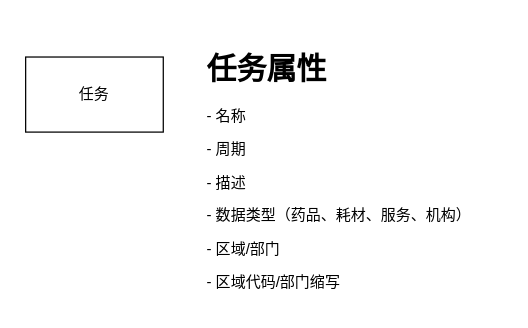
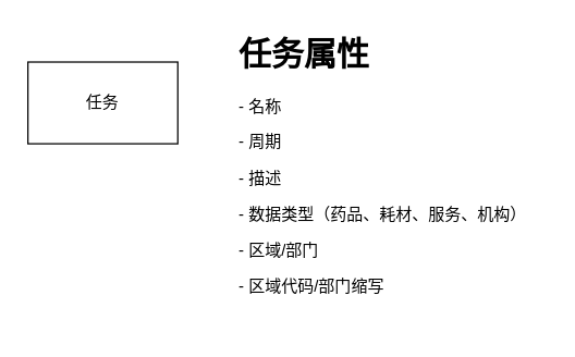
- <mxCell id="3" value="&lt;h1&gt;任务属性&lt;/h1&gt;&lt;p&gt;- 名称&lt;/p&gt;&lt;p&gt;- 周期&lt;/p&gt;&lt;p&gt;- 描述&lt;/p&gt;&lt;p&gt;- 数据类型（药品、耗材、服务、机构）&lt;/p&gt;&lt;p&gt;- 区域/部门&lt;/p&gt;&lt;p&gt;- 区域代码/部门缩写&lt;/p&gt;" style="text;html=1;strokeColor=none;fillColor=none;spacing=5;spacingTop=-20;whiteSpace=wrap;overflow=hidden;rounded=0;" vertex="1" parent="1"><mxGeometry x="160" y="35" width="230" height="220" as="geometry" /></mxCell>
+ <mxCell id="3" value="&lt;h1&gt;任务属性&lt;/h1&gt;&lt;p&gt;- 名称&lt;/p&gt;&lt;p&gt;- 周期&lt;/p&gt;&lt;p&gt;- 描述&lt;/p&gt;&lt;p&gt;- 数据类型（药品、耗材、服务、机构）&lt;/p&gt;&lt;p&gt;- 区域/部门&lt;/p&gt;&lt;p&gt;- 区域代码/部门缩写&lt;/p&gt;" style="text;html=1;strokeColor=none;fillColor=none;spacing=5;spacingTop=-20;whiteSpace=wrap;overflow=hidden;rounded=0;" vertex="1" parent="1"><mxGeometry x="170" y="20" width="230" height="220" as="geometry" /></mxCell>
